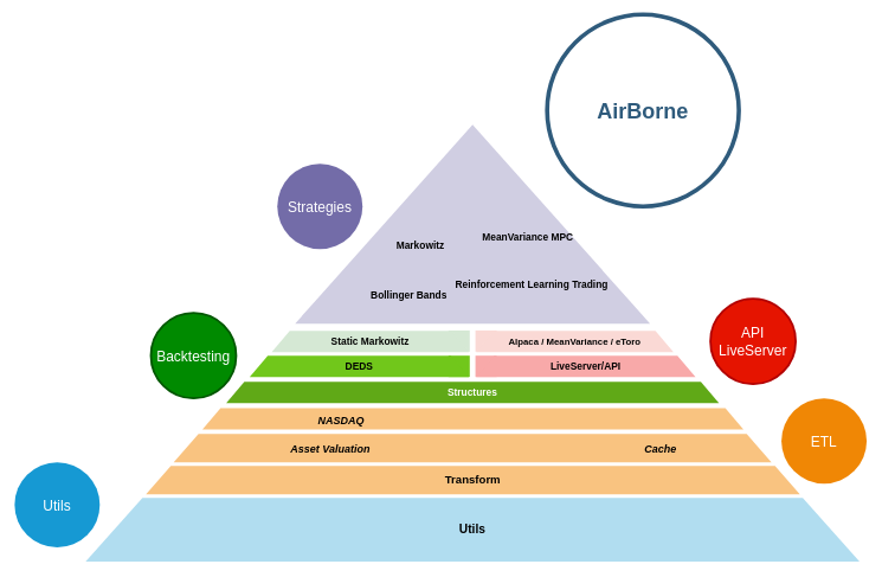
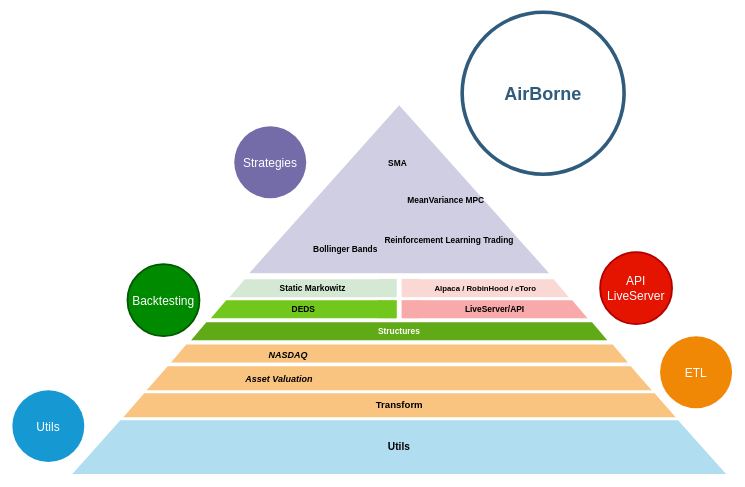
+ <mxCell id="28" value="SMA" style="text;fillColor=none;fontStyle=1;fontSize=14;" vertex="1" parent="2"><mxGeometry x="625" y="237.5" width="40" height="25" as="geometry" /></mxCell>
- <mxCell id="26" value="Strategies" style="ellipse;whiteSpace=wrap;html=1;shadow=0;fontFamily=Helvetica;fontSize=20;fontColor=#FFFFFF;align=center;strokeWidth=3;fillColor=#736ca8;strokeColor=none;" parent="2" vertex="1"><mxGeometry x="370" y="210" width="120" height="120" as="geometry" /></mxCell>
+ <mxCell id="26" value="Strategies" style="ellipse;whiteSpace=wrap;html=1;shadow=0;fontFamily=Helvetica;fontSize=20;fontColor=#FFFFFF;align=center;strokeWidth=3;fillColor=#736ca8;strokeColor=none;" parent="2" vertex="1"><mxGeometry x="370" y="190" width="120" height="120" as="geometry" /></mxCell>
- <mxCell id="27" value="Markowitz" style="text;fillColor=none;fontStyle=1;fontSize=14;" vertex="1" parent="2"><mxGeometry x="536" y="310" width="75" height="26" as="geometry" /></mxCell>
- <mxCell id="20" value="Alpaca / MeanVariance / eToro" style="shape=trapezoid;perimeter=trapezoidPerimeter;whiteSpace=wrap;html=1;fixedSize=1;size=25.5;movable=1;resizable=1;rotatable=1;deletable=1;editable=1;locked=0;connectable=1;fillColor=#fad9d5;strokeColor=none;fontStyle=1;fontSize=13;container=0;" vertex="1" parent="2"><mxGeometry x="650" y="445" width="278" height="30" as="geometry" /></mxCell>
+ <mxCell id="20" value="Alpaca / RobinHood / eToro" style="shape=trapezoid;perimeter=trapezoidPerimeter;whiteSpace=wrap;html=1;fixedSize=1;size=25.5;movable=1;resizable=1;rotatable=1;deletable=1;editable=1;locked=0;connectable=1;fillColor=#fad9d5;strokeColor=none;fontStyle=1;fontSize=13;container=0;" vertex="1" parent="2"><mxGeometry x="650" y="445" width="278" height="30" as="geometry" /></mxCell>
- <mxCell id="10" value="Cache" style="text;align=center;fillColor=none;whiteSpace=wrap;fontStyle=3;fontSize=15;" vertex="1" parent="2"><mxGeometry x="860" y="596" width="100" height="30" as="geometry" /></mxCell>
